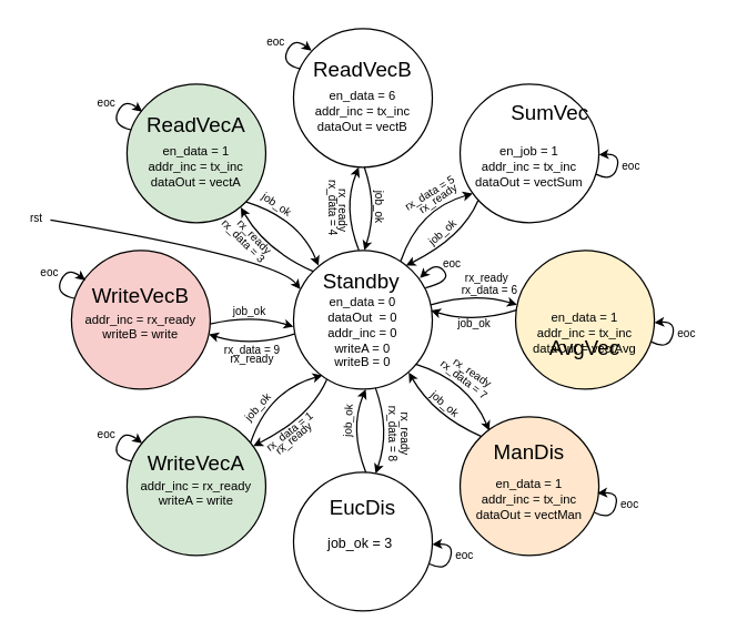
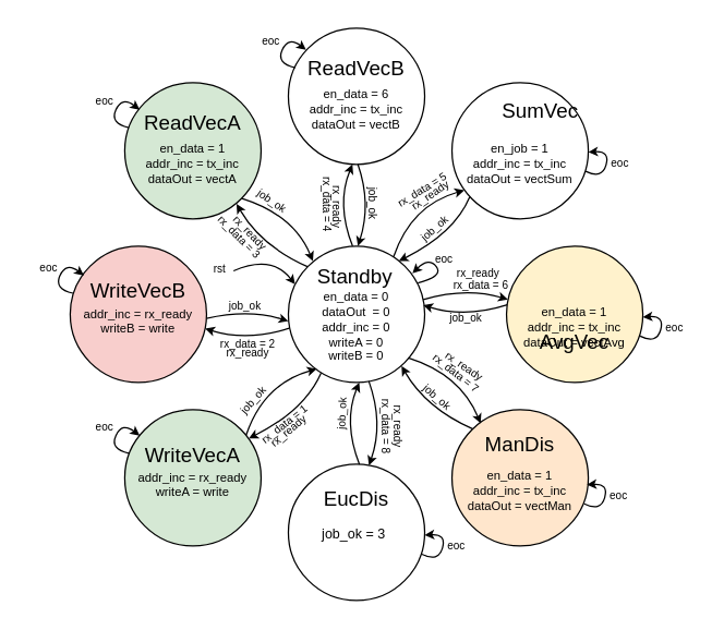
- <mxCell id="20" value="rst" style="text;html=1;strokeColor=none;fillColor=none;align=center;verticalAlign=middle;whiteSpace=wrap;rounded=0;fontSize=8;" parent="1" vertex="1"><mxGeometry x="16" y="147" width="20" height="20" as="geometry" /></mxCell>
+ <mxCell id="20" value="rst" style="text;html=1;strokeColor=none;fillColor=none;align=center;verticalAlign=middle;whiteSpace=wrap;rounded=0;fontSize=8;" parent="1" vertex="1"><mxGeometry x="151" y="187" width="20" height="20" as="geometry" /></mxCell>
- <mxCell id="29" value="rx_data = 9" style="text;html=1;align=center;verticalAlign=middle;resizable=0;points=[];autosize=1;strokeColor=none;fillColor=none;fontSize=8;" parent="1" vertex="1"><mxGeometry x="151" y="242" width="60" height="20" as="geometry" /></mxCell>
+ <mxCell id="29" value="rx_data = 2" style="text;html=1;align=center;verticalAlign=middle;resizable=0;points=[];autosize=1;strokeColor=none;fillColor=none;fontSize=8;" parent="1" vertex="1"><mxGeometry x="151" y="242" width="60" height="20" as="geometry" /></mxCell>
